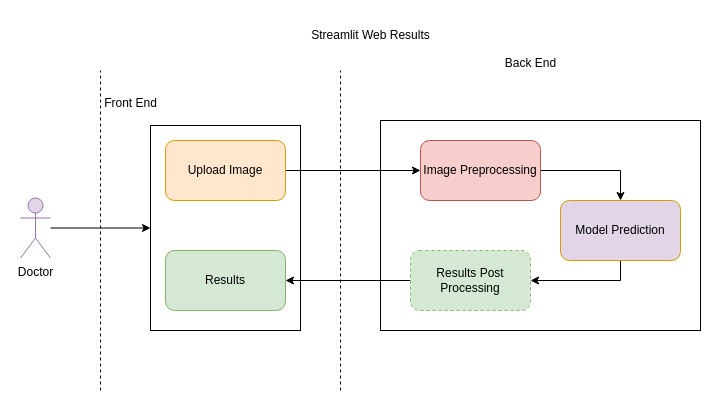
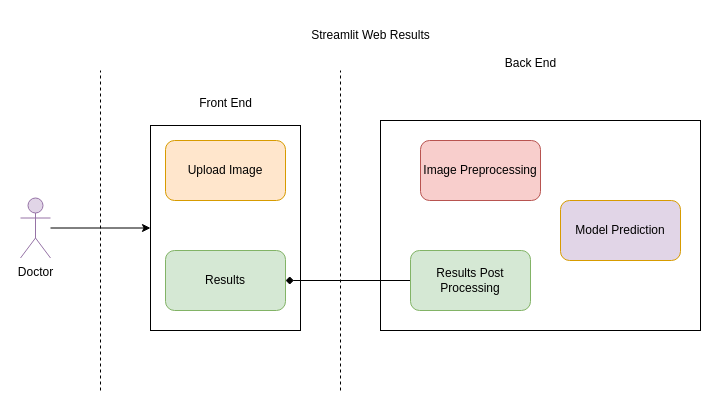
- <mxCell id="12" value="Front End" style="text;html=1;align=center;verticalAlign=middle;resizable=0;points=[];autosize=1;strokeColor=none;fillColor=none;" vertex="1" parent="1"><mxGeometry x="90" y="88" width="80" height="30" as="geometry" /></mxCell>
+ <mxCell id="12" value="Front End" style="text;html=1;align=center;verticalAlign=middle;resizable=0;points=[];autosize=1;strokeColor=none;fillColor=none;" vertex="1" parent="1"><mxGeometry x="185" y="88" width="80" height="30" as="geometry" /></mxCell>
- <mxCell id="7" value="" style="edgeStyle=orthogonalEdgeStyle;rounded=0;orthogonalLoop=1;jettySize=auto;html=1;" edge="1" parent="1" source="8" target="10"><mxGeometry relative="1" as="geometry" /></mxCell>
- <mxCell id="9" value="" style="edgeStyle=orthogonalEdgeStyle;rounded=0;orthogonalLoop=1;jettySize=auto;html=1;" edge="1" parent="1" source="10" target="14"><mxGeometry relative="1" as="geometry"><Array as="points"><mxPoint x="620" y="170" /></Array></mxGeometry></mxCell>
- <mxCell id="15" value="" style="edgeStyle=orthogonalEdgeStyle;rounded=0;orthogonalLoop=1;jettySize=auto;html=1;entryX=1;entryY=0.5;entryDx=0;entryDy=0;" edge="1" parent="1" source="16" target="17"><mxGeometry relative="1" as="geometry" /></mxCell>
+ <mxCell id="15" value="" style="edgeStyle=orthogonalEdgeStyle;rounded=0;orthogonalLoop=1;jettySize=auto;html=1;entryX=1;entryY=0.5;entryDx=0;entryDy=0;endArrow=diamond;" edge="1" parent="1" source="16" target="17"><mxGeometry relative="1" as="geometry" /></mxCell>
- <mxCell id="16" value="Results Post Processing" style="rounded=1;whiteSpace=wrap;html=1;fillColor=#d5e8d4;strokeColor=#82b366;dashed=1;" vertex="1" parent="1"><mxGeometry x="410" y="250" width="120" height="60" as="geometry" /></mxCell>
+ <mxCell id="16" value="Results Post Processing" style="rounded=1;whiteSpace=wrap;html=1;fillColor=#d5e8d4;strokeColor=#82b366;" vertex="1" parent="1"><mxGeometry x="410" y="250" width="120" height="60" as="geometry" /></mxCell>
- <mxCell id="13" style="edgeStyle=orthogonalEdgeStyle;rounded=0;orthogonalLoop=1;jettySize=auto;html=1;exitX=0.5;exitY=1;exitDx=0;exitDy=0;entryX=1;entryY=0.5;entryDx=0;entryDy=0;" edge="1" parent="1" source="14" target="16"><mxGeometry relative="1" as="geometry" /></mxCell>
